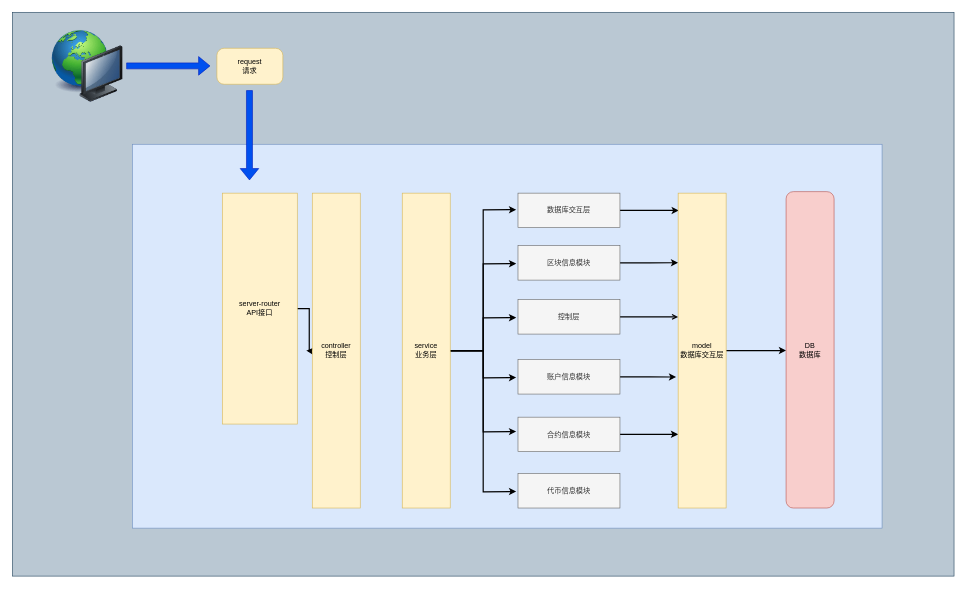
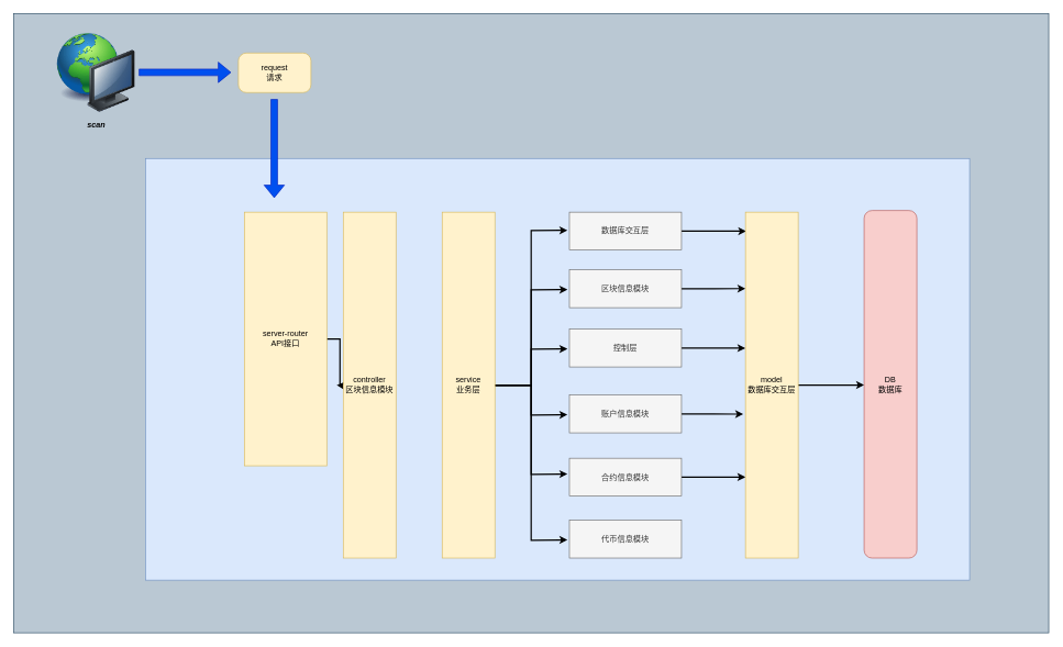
+ <mxCell id="29" value="scan" style="text;html=1;align=center;verticalAlign=middle;resizable=0;points=[];autosize=1;fontStyle=3" vertex="1" parent="1"><mxGeometry x="125" y="180" width="40" height="20" as="geometry" /></mxCell>
- <mxCell id="18" style="edgeStyle=orthogonalEdgeStyle;rounded=0;orthogonalLoop=1;jettySize=auto;html=1;entryX=0;entryY=0.393;entryDx=0;entryDy=0;entryPerimeter=0;strokeWidth=2;endArrow=open;" edge="1" parent="1" source="19" target="26"><mxGeometry relative="1" as="geometry" /></mxCell>
+ <mxCell id="18" style="edgeStyle=orthogonalEdgeStyle;rounded=0;orthogonalLoop=1;jettySize=auto;html=1;entryX=0;entryY=0.393;entryDx=0;entryDy=0;entryPerimeter=0;strokeWidth=2;" edge="1" parent="1" source="19" target="26"><mxGeometry relative="1" as="geometry" /></mxCell>
- <mxCell id="6" value="controller&lt;br&gt;控制层" style="rounded=0;whiteSpace=wrap;html=1;fillColor=#fff2cc;strokeColor=#d6b656;" vertex="1" parent="1"><mxGeometry x="520" y="321.5" width="80" height="525" as="geometry" /></mxCell>
+ <mxCell id="6" value="controller&lt;br&gt;区块信息模块" style="rounded=0;whiteSpace=wrap;html=1;fillColor=#fff2cc;strokeColor=#d6b656;" vertex="1" parent="1"><mxGeometry x="520" y="321.5" width="80" height="525" as="geometry" /></mxCell>
